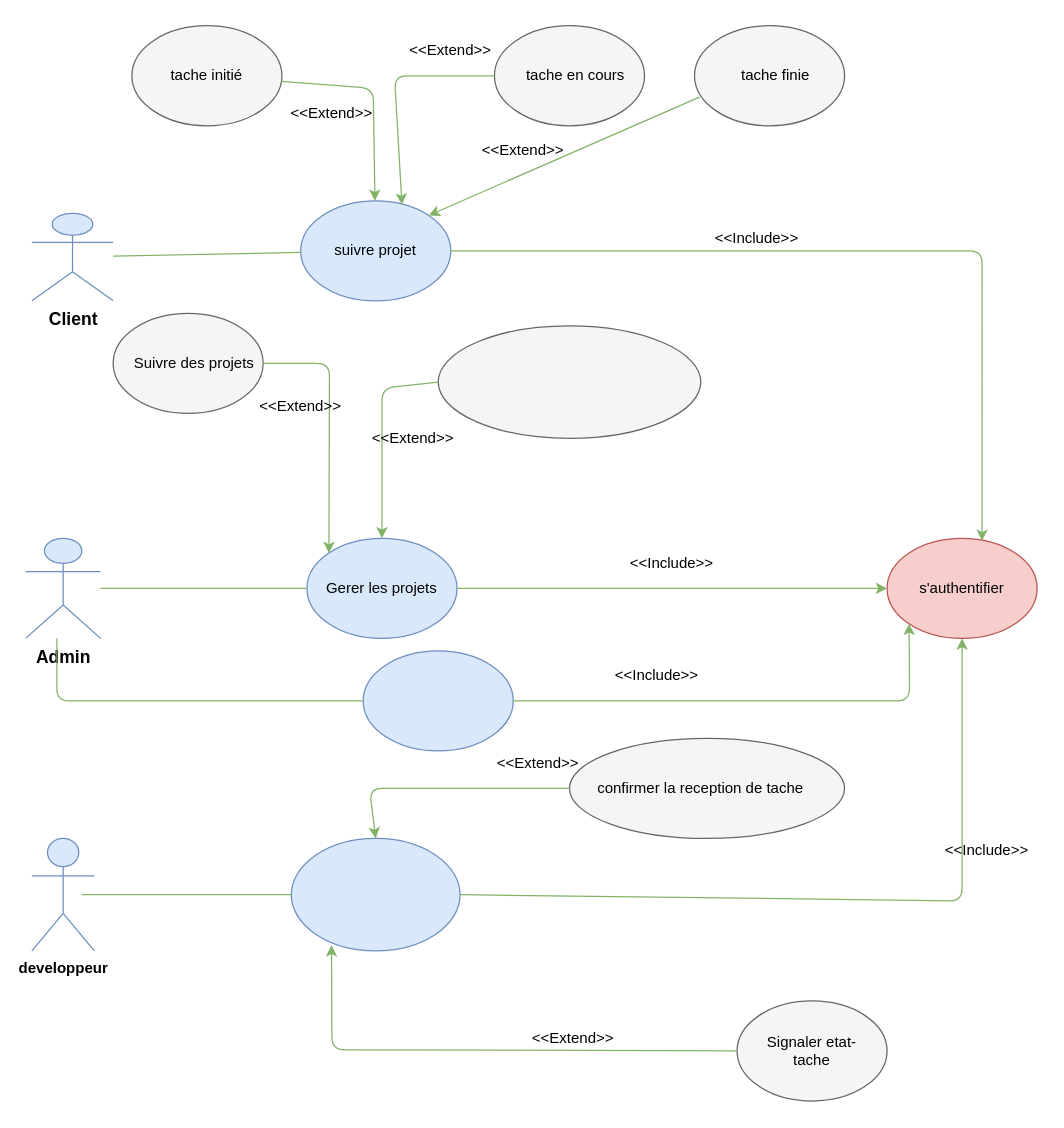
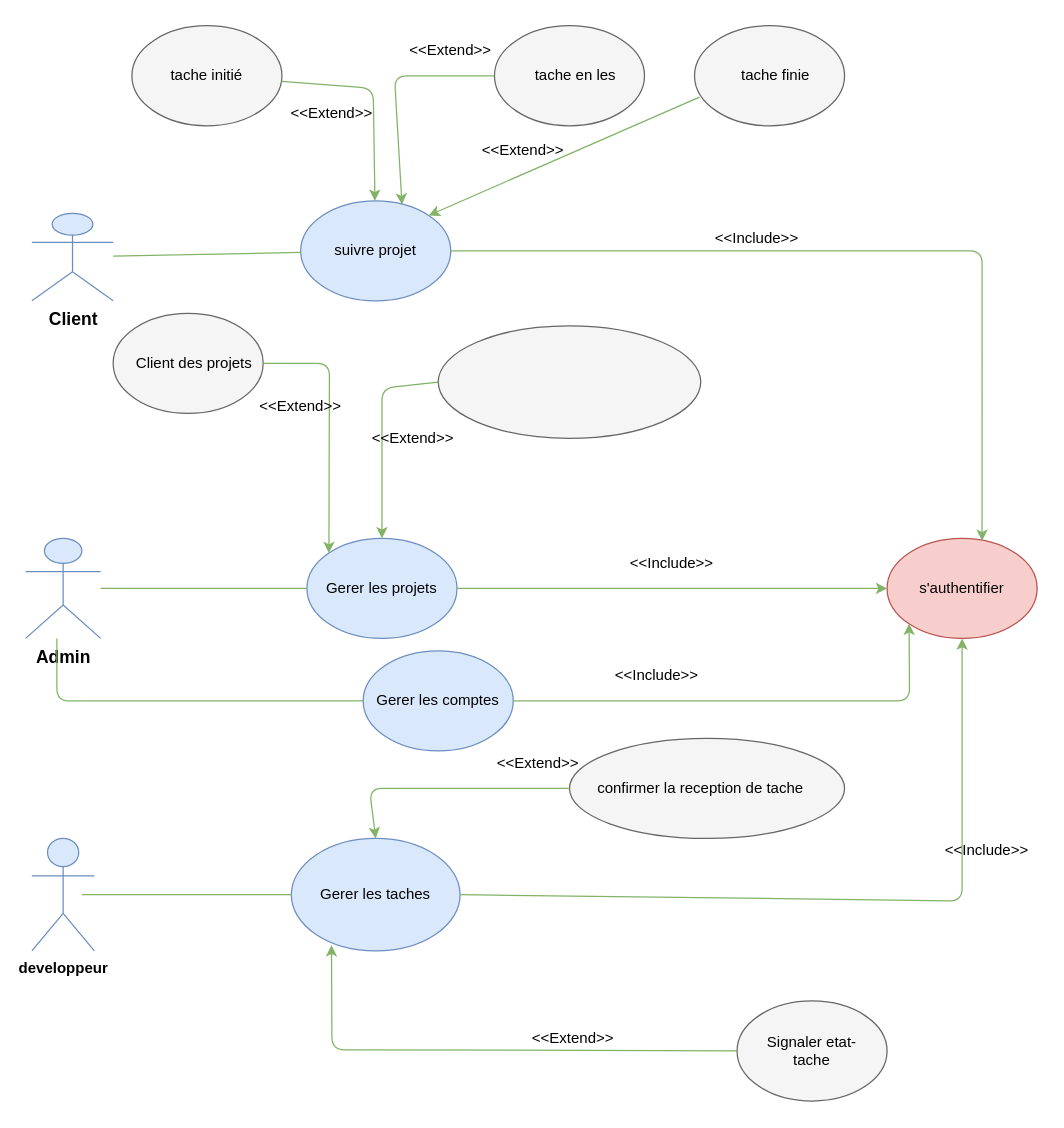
- <mxCell id="31" value="tache en cours" style="text;html=1;strokeColor=none;fillColor=none;align=center;verticalAlign=middle;whiteSpace=wrap;rounded=0;" parent="1" vertex="1"><mxGeometry x="415" y="50" width="90" height="20" as="geometry" /></mxCell>
+ <mxCell id="31" value="tache en les" style="text;html=1;strokeColor=none;fillColor=none;align=center;verticalAlign=middle;whiteSpace=wrap;rounded=0;" parent="1" vertex="1"><mxGeometry x="415" y="50" width="90" height="20" as="geometry" /></mxCell>
- <mxCell id="34" value="Suivre des projets" style="text;html=1;strokeColor=none;fillColor=none;align=center;verticalAlign=middle;whiteSpace=wrap;rounded=0;" parent="1" vertex="1"><mxGeometry x="105" y="280" width="100" height="20" as="geometry" /></mxCell>
+ <mxCell id="34" value="Client des projets" style="text;html=1;strokeColor=none;fillColor=none;align=center;verticalAlign=middle;whiteSpace=wrap;rounded=0;" parent="1" vertex="1"><mxGeometry x="105" y="280" width="100" height="20" as="geometry" /></mxCell>
+ <mxCell id="37" value="Gerer les comptes" style="text;html=1;strokeColor=none;fillColor=none;align=center;verticalAlign=middle;whiteSpace=wrap;rounded=0;" parent="1" vertex="1"><mxGeometry x="295" y="550" width="110" height="20" as="geometry" /></mxCell>
+ <mxCell id="39" value="Gerer les taches" style="text;html=1;strokeColor=none;fillColor=none;align=center;verticalAlign=middle;whiteSpace=wrap;rounded=0;" parent="1" vertex="1"><mxGeometry x="245" y="705" width="110" height="20" as="geometry" /></mxCell>
